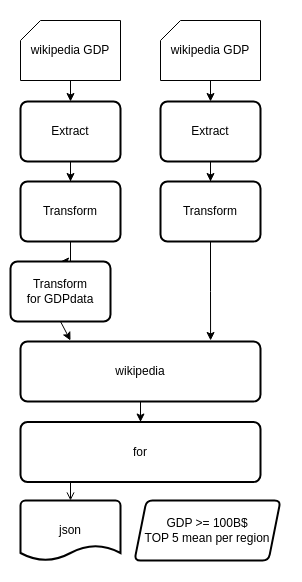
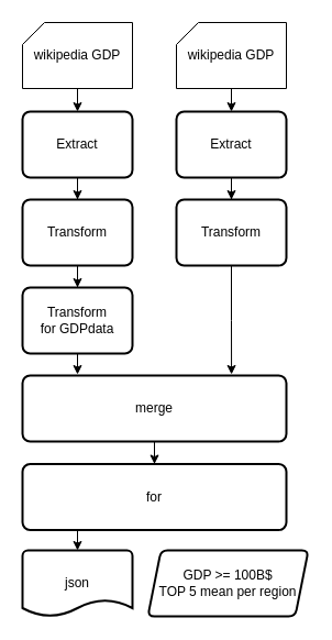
- <mxCell id="9" value="Transform&lt;div&gt;for GDPdata&lt;/div&gt;" style="rounded=1;whiteSpace=wrap;html=1;absoluteArcSize=1;arcSize=14;strokeWidth=2;" vertex="1" parent="1"><mxGeometry x="10" y="261" width="100" height="60" as="geometry" /></mxCell>
+ <mxCell id="9" value="Transform&lt;div&gt;for GDPdata&lt;/div&gt;" style="rounded=1;whiteSpace=wrap;html=1;absoluteArcSize=1;arcSize=14;strokeWidth=2;" vertex="1" parent="1"><mxGeometry x="20" y="261" width="100" height="60" as="geometry" /></mxCell>
- <mxCell id="11" value="wikipedia" style="rounded=1;whiteSpace=wrap;html=1;absoluteArcSize=1;arcSize=14;strokeWidth=2;" vertex="1" parent="1"><mxGeometry x="20" y="341" width="240" height="60" as="geometry" /></mxCell>
+ <mxCell id="11" value="merge" style="rounded=1;whiteSpace=wrap;html=1;absoluteArcSize=1;arcSize=14;strokeWidth=2;" vertex="1" parent="1"><mxGeometry x="20" y="341" width="240" height="60" as="geometry" /></mxCell>
- <mxCell id="21" style="edgeStyle=orthogonalEdgeStyle;rounded=0;orthogonalLoop=1;jettySize=auto;html=1;exitX=0.25;exitY=1;exitDx=0;exitDy=0;entryX=0.5;entryY=0;entryDx=0;entryDy=0;entryPerimeter=0;endArrow=open;" edge="1" parent="1" source="14" target="19"><mxGeometry relative="1" as="geometry" /></mxCell>
+ <mxCell id="21" style="edgeStyle=orthogonalEdgeStyle;rounded=0;orthogonalLoop=1;jettySize=auto;html=1;exitX=0.25;exitY=1;exitDx=0;exitDy=0;entryX=0.5;entryY=0;entryDx=0;entryDy=0;entryPerimeter=0;" edge="1" parent="1" source="14" target="19"><mxGeometry relative="1" as="geometry" /></mxCell>
